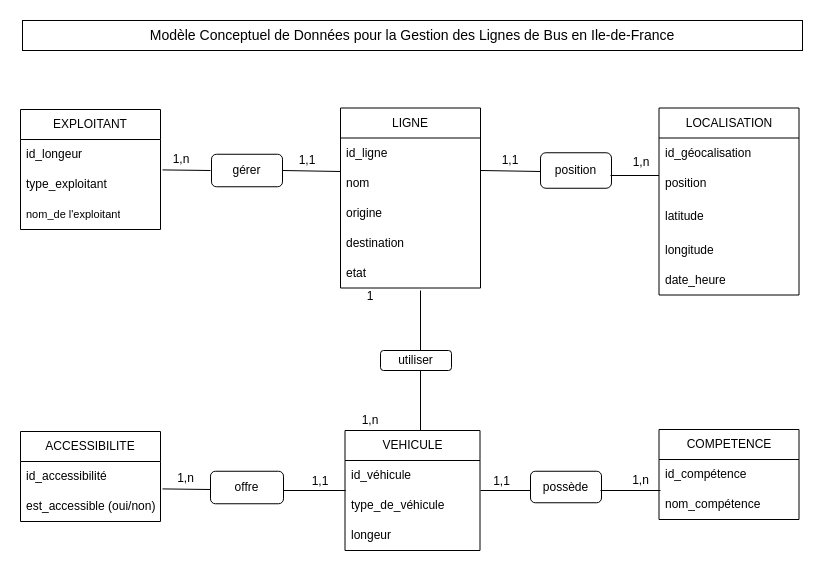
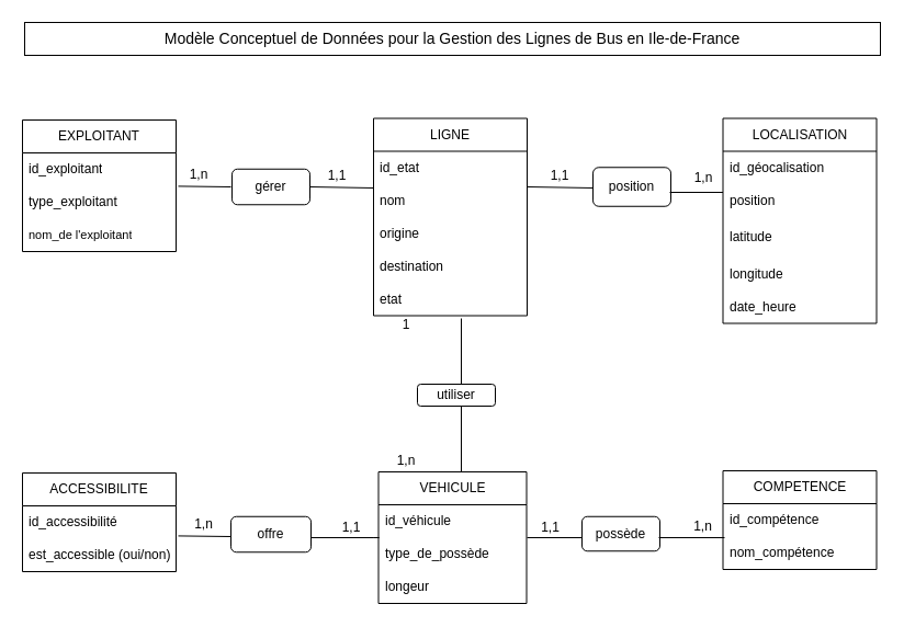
- <mxCell id="3" value="id_ligne" style="text;strokeColor=none;fillColor=none;align=left;verticalAlign=middle;spacingLeft=4;spacingRight=4;overflow=hidden;points=[[0,0.5],[1,0.5]];portConstraint=eastwest;rotatable=0;whiteSpace=wrap;html=1;" parent="2" vertex="1"><mxGeometry y="30" width="140" height="30" as="geometry" /></mxCell>
+ <mxCell id="3" value="id_etat" style="text;strokeColor=none;fillColor=none;align=left;verticalAlign=middle;spacingLeft=4;spacingRight=4;overflow=hidden;points=[[0,0.5],[1,0.5]];portConstraint=eastwest;rotatable=0;whiteSpace=wrap;html=1;" parent="2" vertex="1"><mxGeometry y="30" width="140" height="30" as="geometry" /></mxCell>
- <mxCell id="15" value="id_&lt;span style=&quot;text-align: center;&quot;&gt;longeur&lt;/span&gt;" style="text;strokeColor=none;fillColor=none;align=left;verticalAlign=middle;spacingLeft=4;spacingRight=4;overflow=hidden;points=[[0,0.5],[1,0.5]];portConstraint=eastwest;rotatable=0;whiteSpace=wrap;html=1;" parent="14" vertex="1"><mxGeometry y="30" width="140" height="30" as="geometry" /></mxCell>
+ <mxCell id="15" value="id_&lt;span style=&quot;text-align: center;&quot;&gt;exploitant&lt;/span&gt;" style="text;strokeColor=none;fillColor=none;align=left;verticalAlign=middle;spacingLeft=4;spacingRight=4;overflow=hidden;points=[[0,0.5],[1,0.5]];portConstraint=eastwest;rotatable=0;whiteSpace=wrap;html=1;" parent="14" vertex="1"><mxGeometry y="30" width="140" height="30" as="geometry" /></mxCell>
- <mxCell id="20" value="type_de_véhicule" style="text;strokeColor=none;fillColor=none;align=left;verticalAlign=middle;spacingLeft=4;spacingRight=4;overflow=hidden;points=[[0,0.5],[1,0.5]];portConstraint=eastwest;rotatable=0;whiteSpace=wrap;html=1;" parent="18" vertex="1"><mxGeometry y="60" width="135" height="30" as="geometry" /></mxCell>
+ <mxCell id="20" value="type_de_possède" style="text;strokeColor=none;fillColor=none;align=left;verticalAlign=middle;spacingLeft=4;spacingRight=4;overflow=hidden;points=[[0,0.5],[1,0.5]];portConstraint=eastwest;rotatable=0;whiteSpace=wrap;html=1;" parent="18" vertex="1"><mxGeometry y="60" width="135" height="30" as="geometry" /></mxCell>
